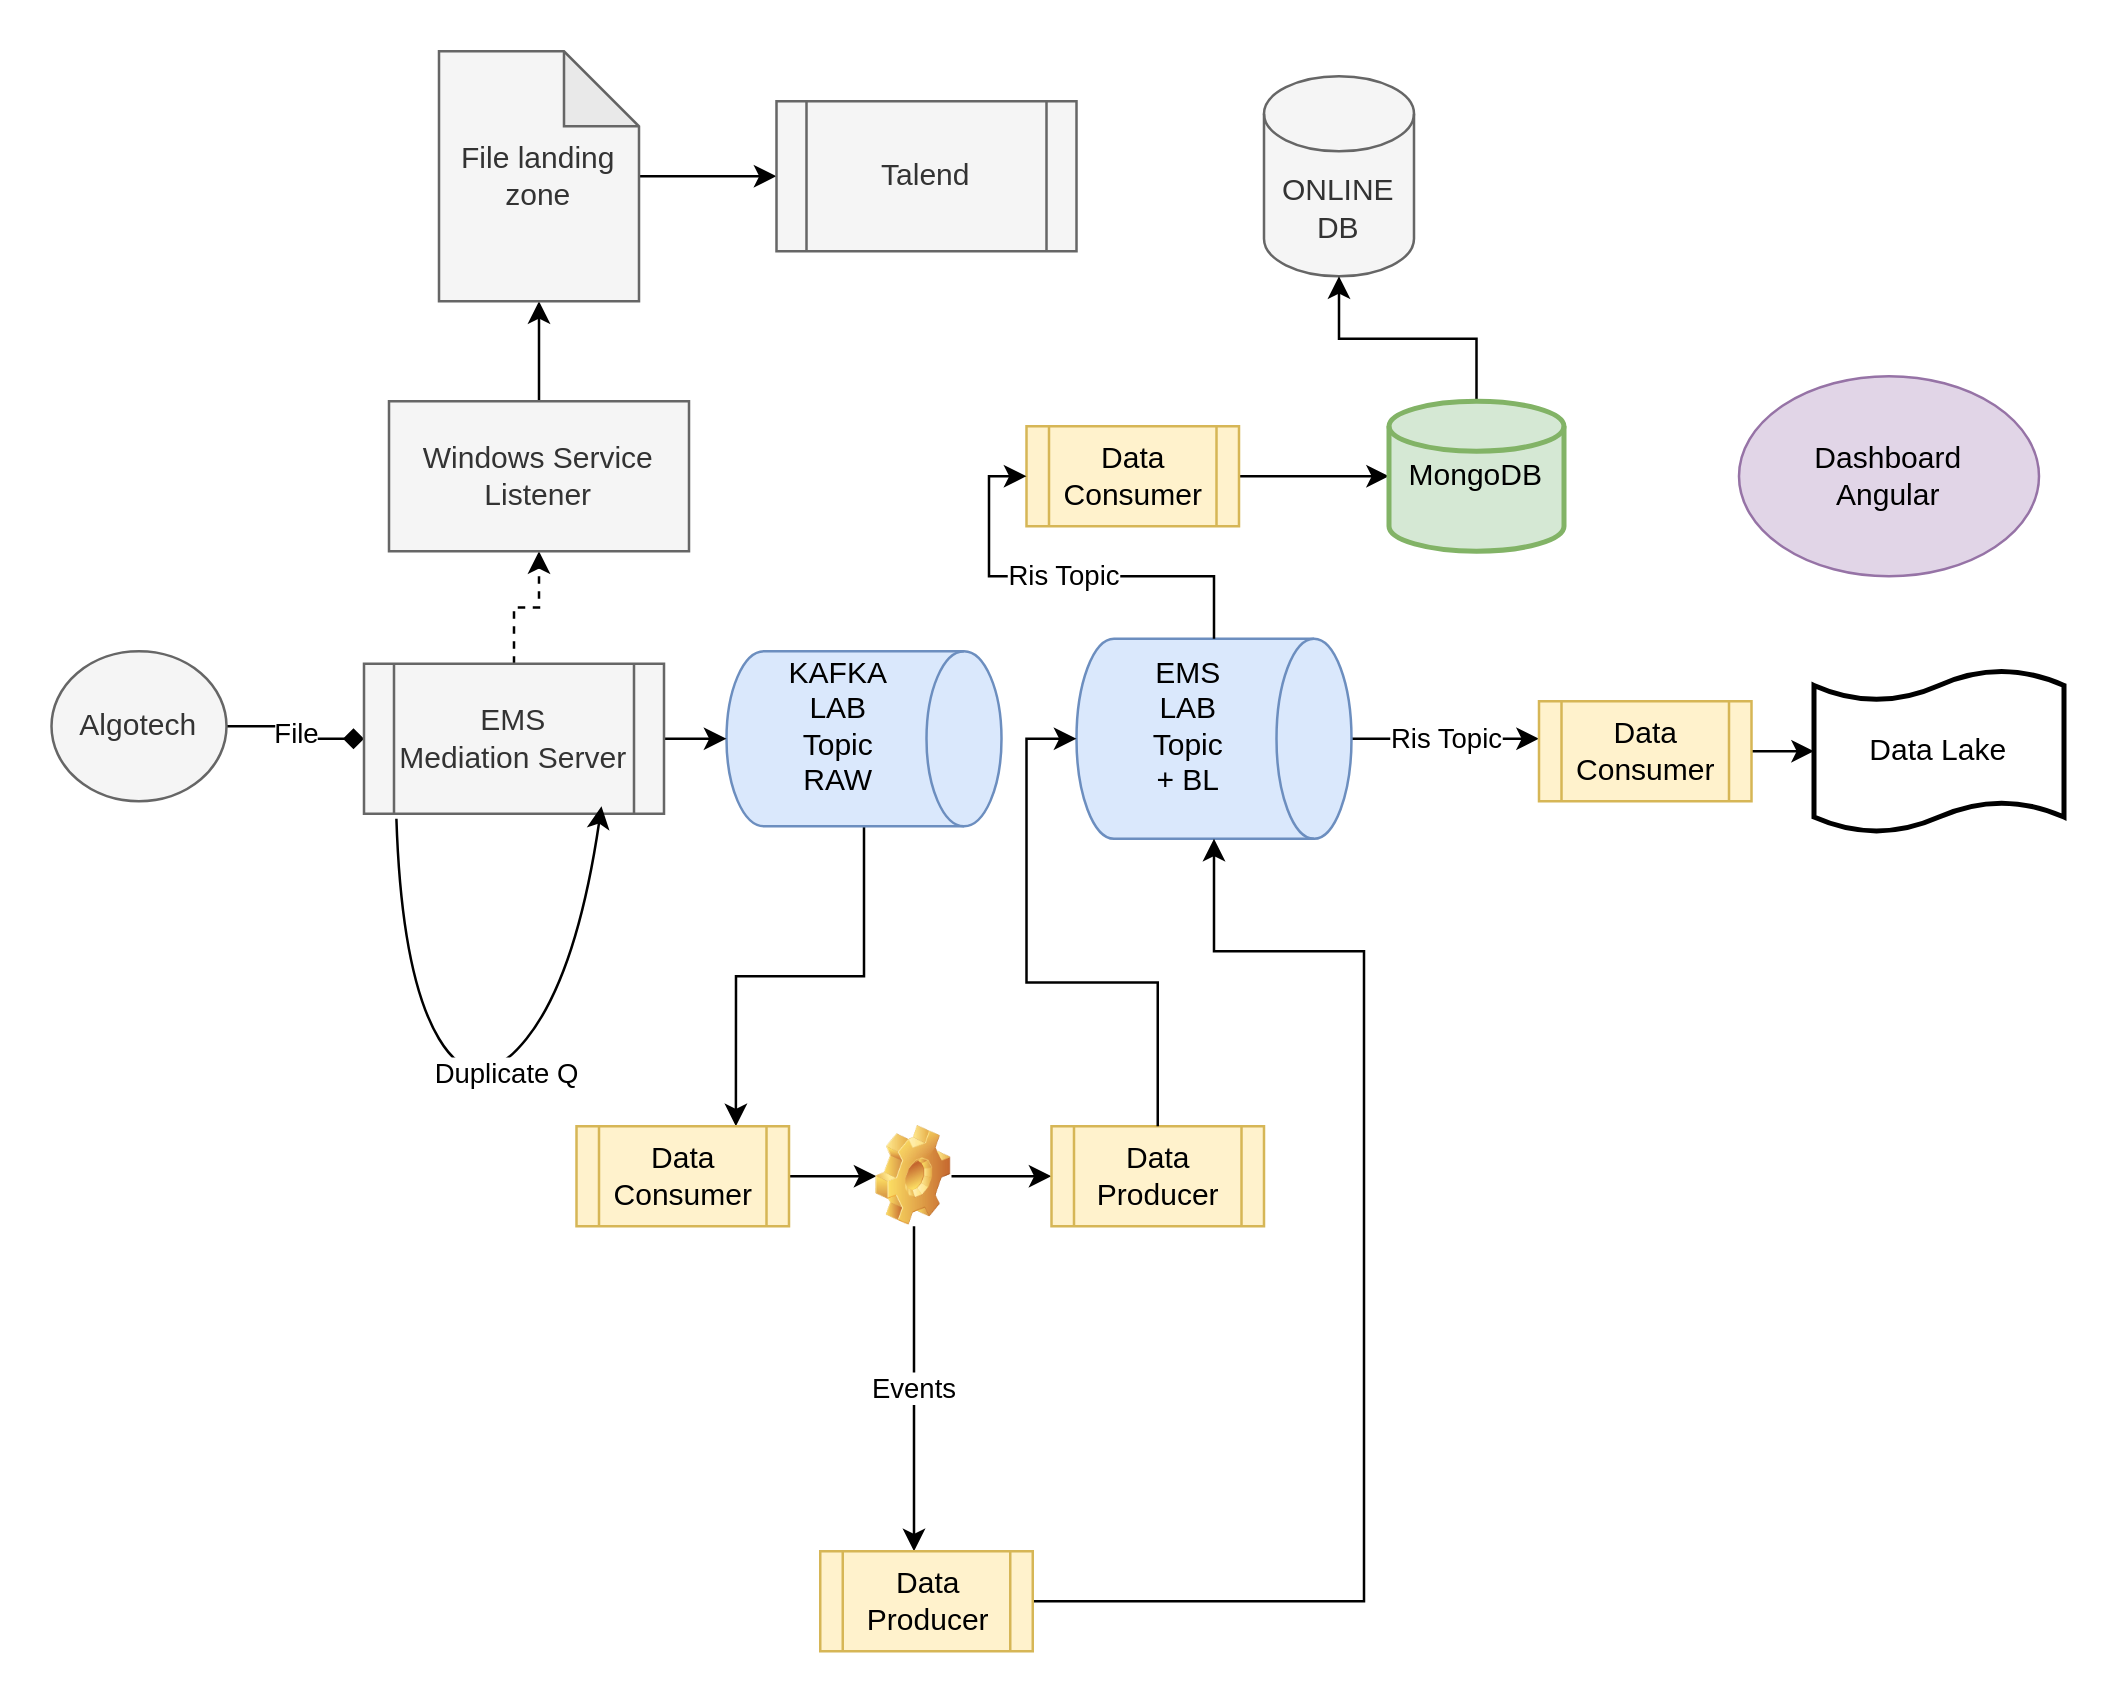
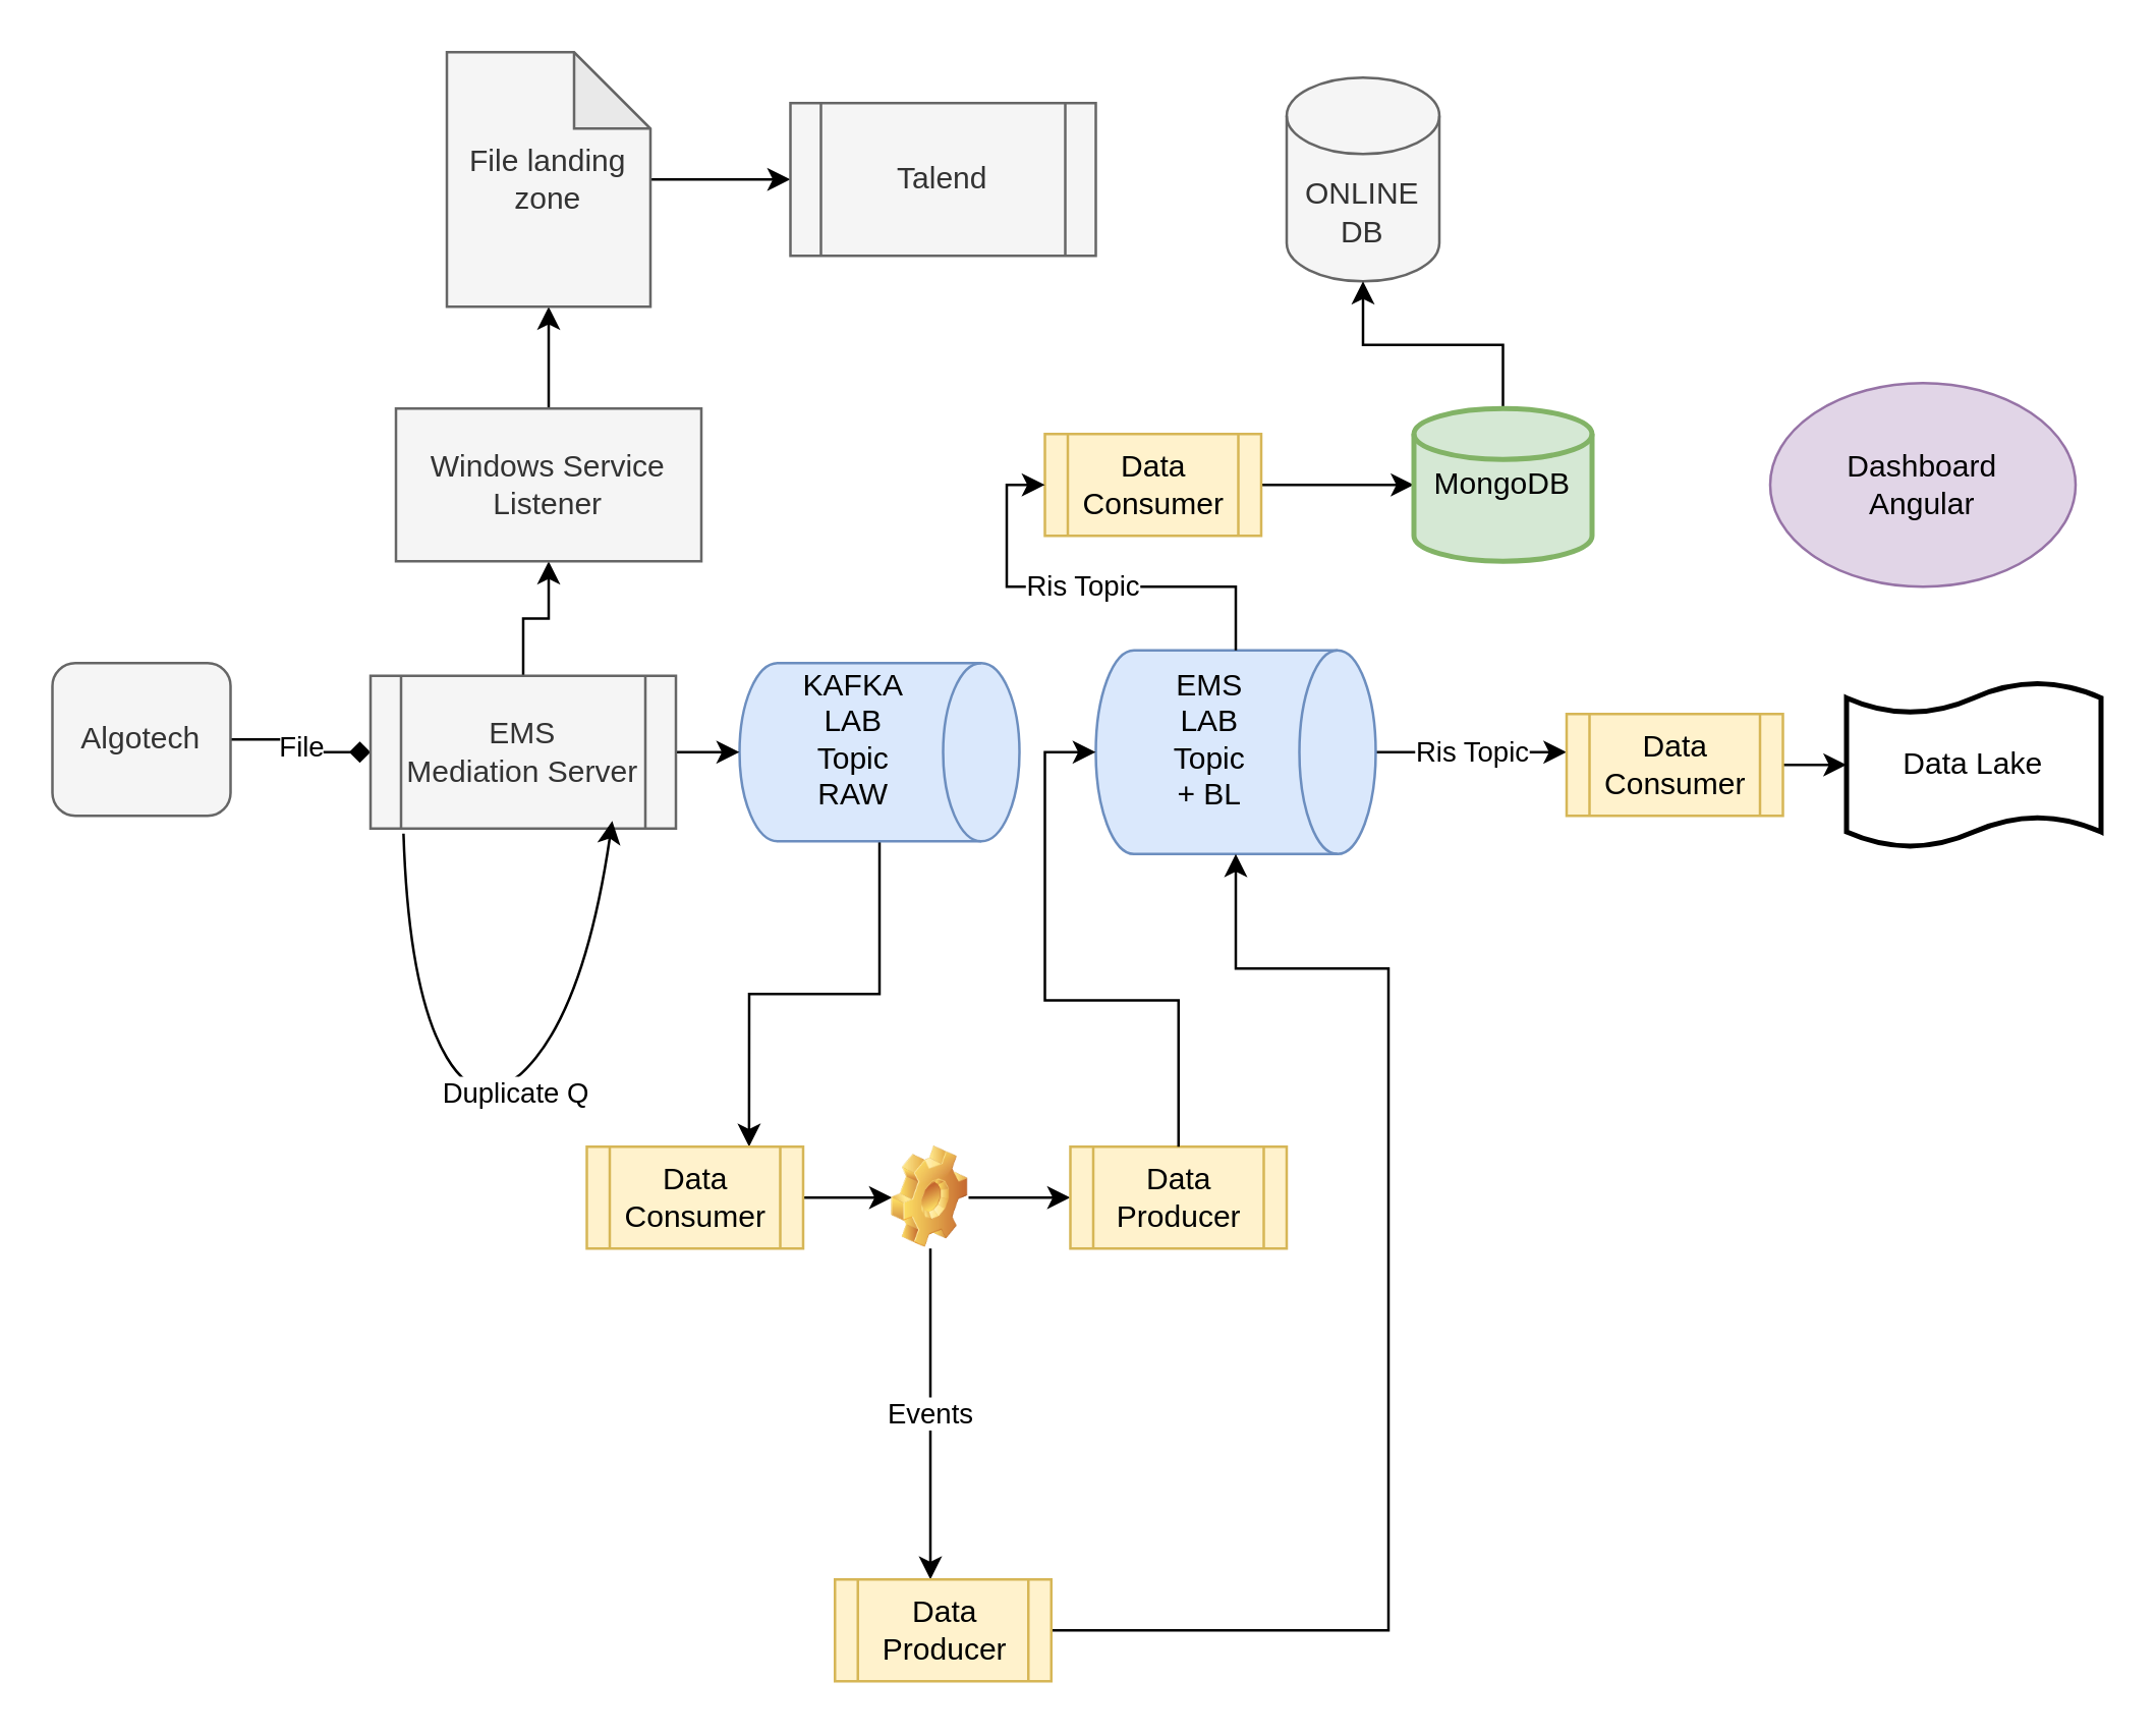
- <mxCell id="7" value="" style="edgeStyle=orthogonalEdgeStyle;rounded=0;orthogonalLoop=1;jettySize=auto;html=1;dashed=1;" parent="1" source="8" target="15" edge="1"><mxGeometry relative="1" as="geometry" /></mxCell>
+ <mxCell id="7" value="" style="edgeStyle=orthogonalEdgeStyle;rounded=0;orthogonalLoop=1;jettySize=auto;html=1;" parent="1" source="8" target="15" edge="1"><mxGeometry relative="1" as="geometry" /></mxCell>
- <mxCell id="5" value="Algotech" style="ellipse;whiteSpace=wrap;html=1;fillColor=#f5f5f5;strokeColor=#666666;fontColor=#333333;" parent="1" vertex="1"><mxGeometry x="20" y="260" width="70" height="60" as="geometry" /></mxCell>
+ <mxCell id="5" value="Algotech" style="rounded=1;whiteSpace=wrap;html=1;fillColor=#f5f5f5;strokeColor=#666666;fontColor=#333333;" parent="1" vertex="1"><mxGeometry x="20" y="260" width="70" height="60" as="geometry" /></mxCell>
